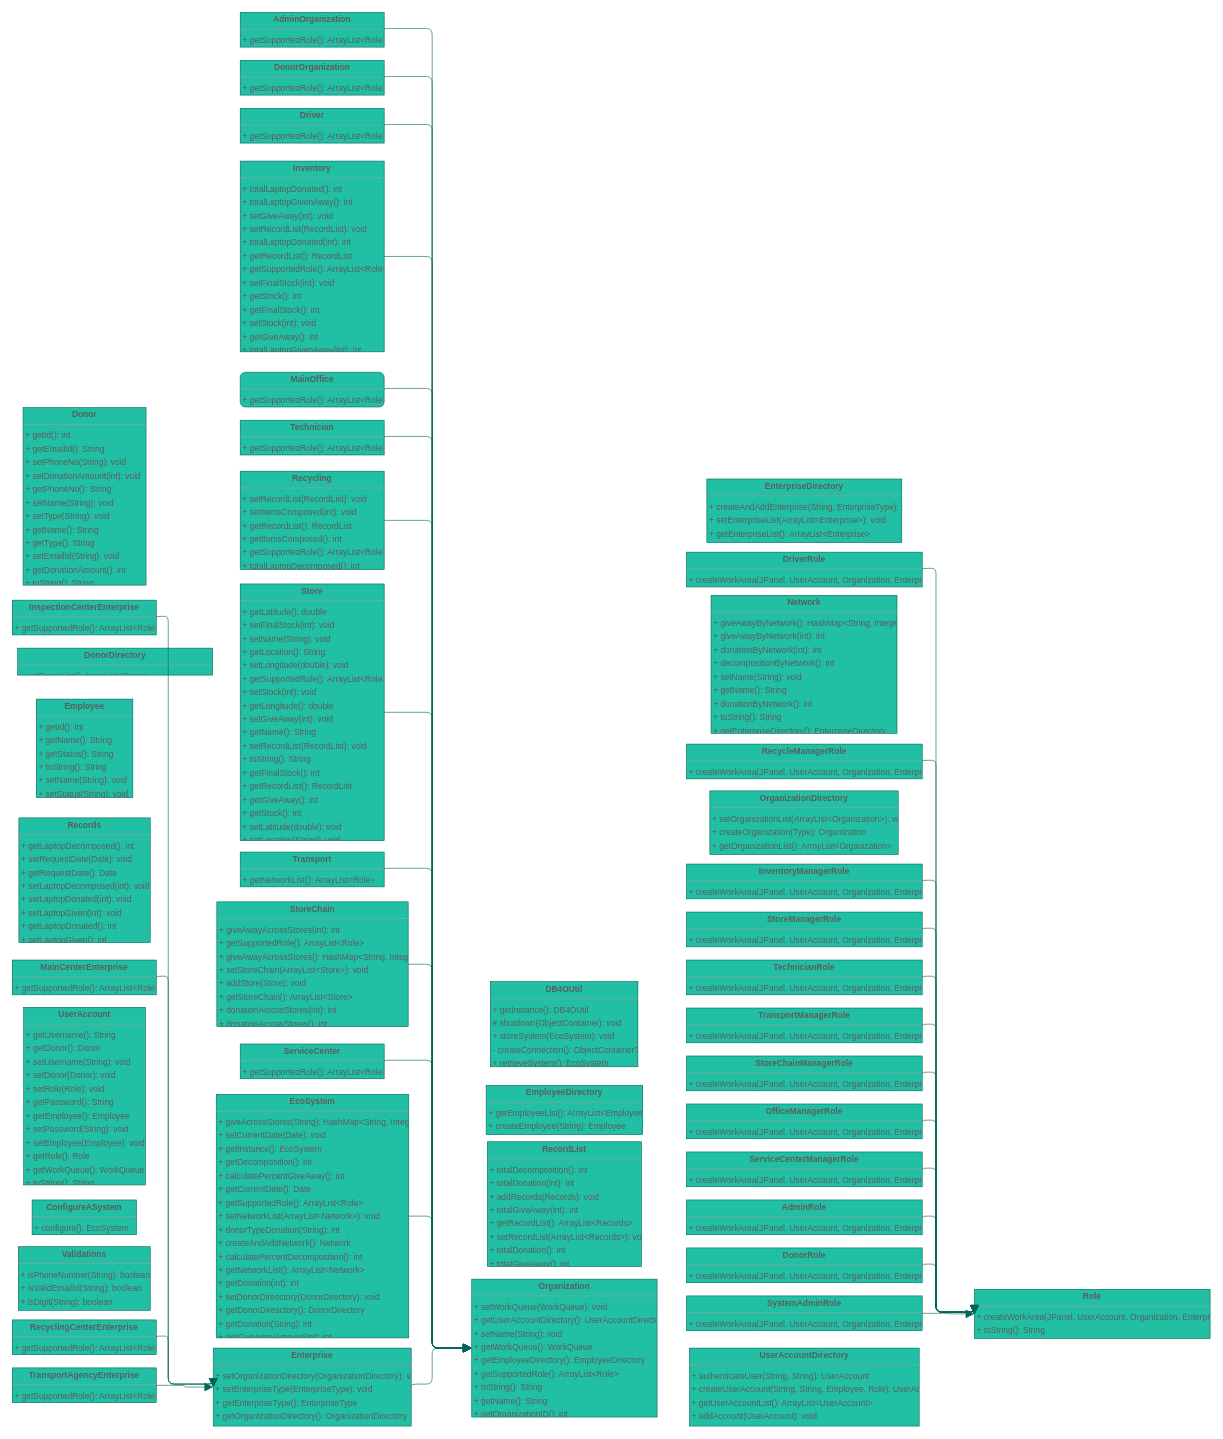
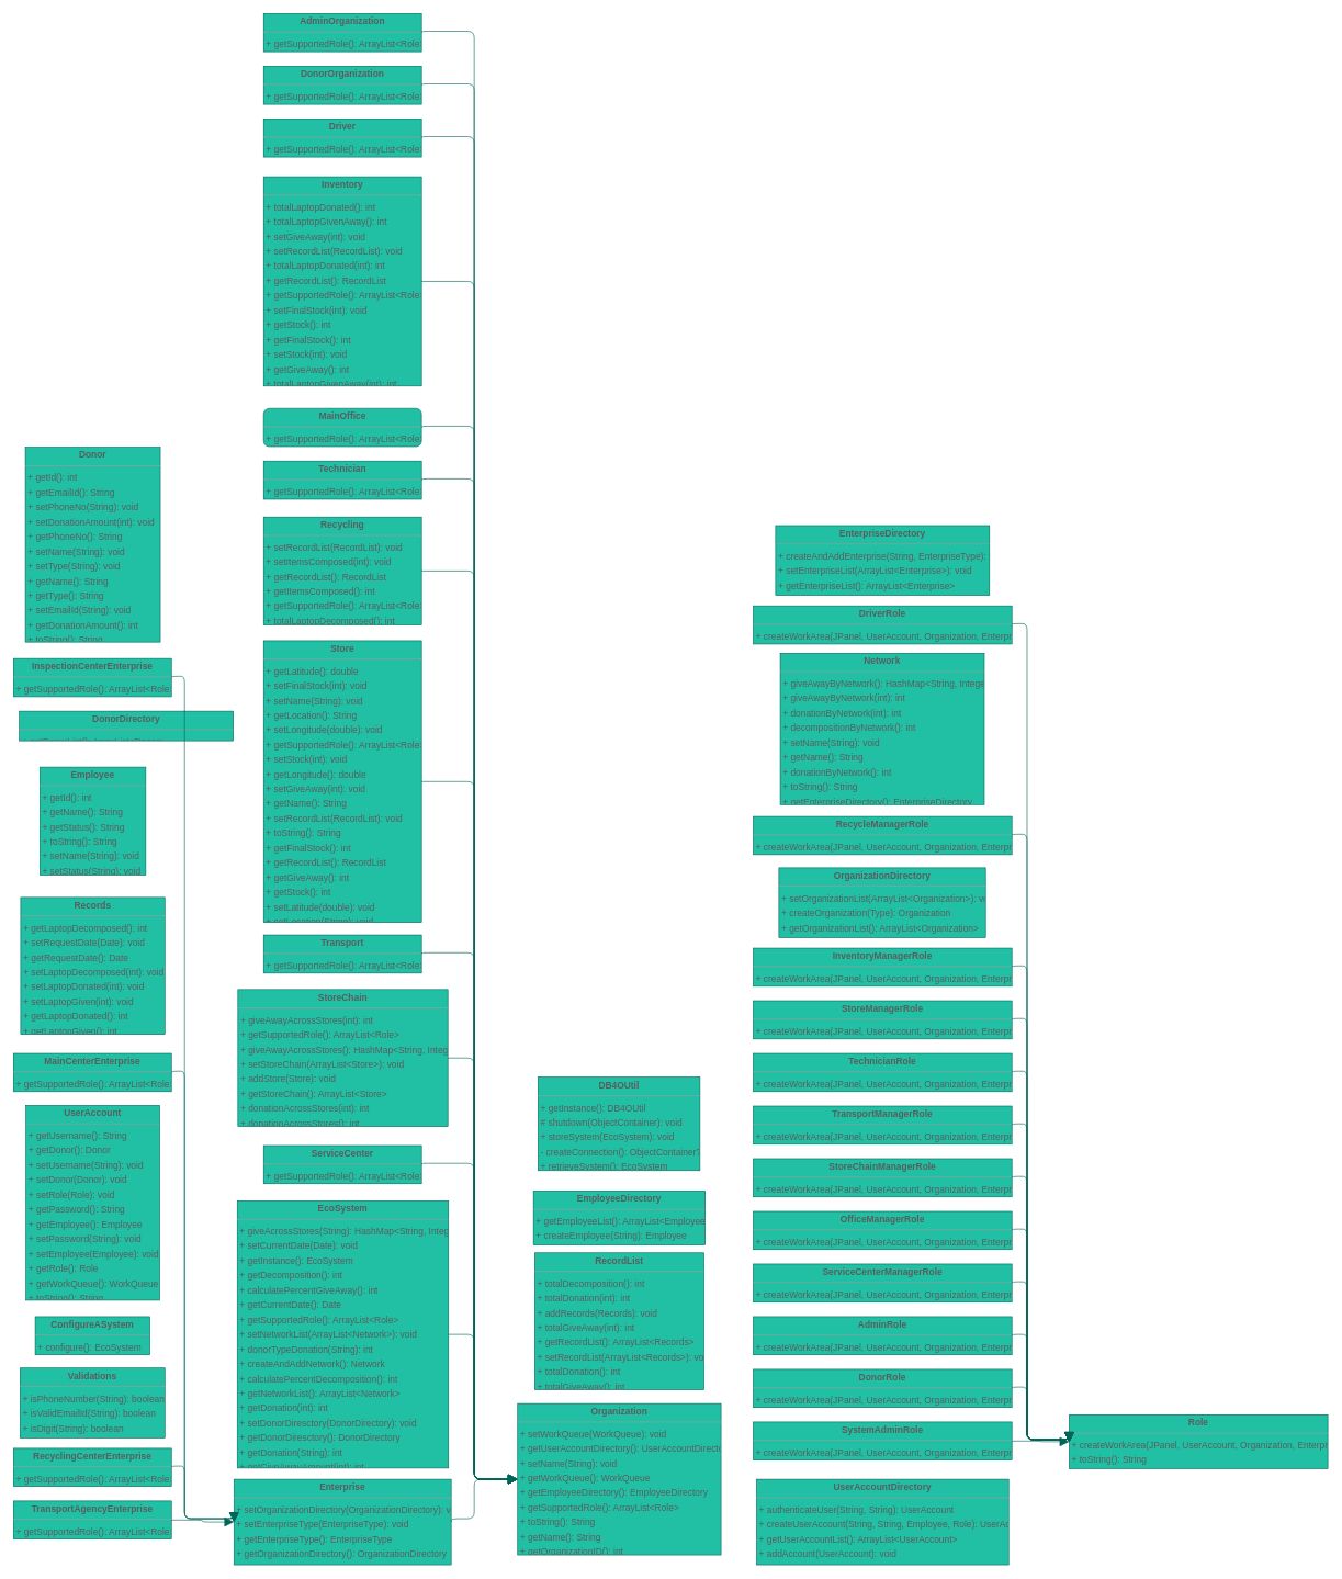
- <mxCell id="41" value="&lt;p style=&quot;margin:0px;margin-top:4px;text-align:center;&quot;&gt;&lt;b&gt;Transport&lt;/b&gt;&lt;/p&gt;&lt;hr size=&quot;1&quot;/&gt;&lt;p style=&quot;margin:0 0 0 4px;line-height:1.6;&quot;&gt;+ getNetworkList(): ArrayList&amp;lt;Role&amp;gt;&lt;/p&gt;" style="verticalAlign=top;align=left;overflow=fill;fontSize=14;fontFamily=Helvetica;html=1;rounded=0;shadow=0;comic=0;labelBackgroundColor=none;strokeWidth=1;strokeColor=#006658;fillColor=#21C0A5;fontColor=#5C5C5C;" parent="1" vertex="1"><mxGeometry x="400" y="1420" width="240" height="58" as="geometry" /></mxCell>
+ <mxCell id="41" value="&lt;p style=&quot;margin:0px;margin-top:4px;text-align:center;&quot;&gt;&lt;b&gt;Transport&lt;/b&gt;&lt;/p&gt;&lt;hr size=&quot;1&quot;/&gt;&lt;p style=&quot;margin:0 0 0 4px;line-height:1.6;&quot;&gt;+ getSupportedRole(): ArrayList&amp;lt;Role&amp;gt;&lt;/p&gt;" style="verticalAlign=top;align=left;overflow=fill;fontSize=14;fontFamily=Helvetica;html=1;rounded=0;shadow=0;comic=0;labelBackgroundColor=none;strokeWidth=1;strokeColor=#006658;fillColor=#21C0A5;fontColor=#5C5C5C;" parent="1" vertex="1"><mxGeometry x="400" y="1420" width="240" height="58" as="geometry" /></mxCell>
